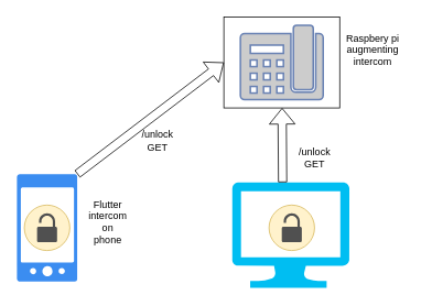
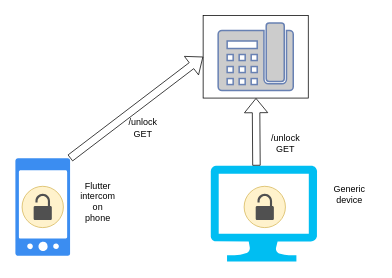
- <mxCell id="16" value="Raspbery pi augmenting&lt;br&gt;intercom" style="text;html=1;strokeColor=none;fillColor=none;align=center;verticalAlign=middle;whiteSpace=wrap;rounded=0;" parent="1" vertex="1"><mxGeometry x="410" y="50" width="80" height="20" as="geometry" /></mxCell>
+ <mxCell id="15" value="Generic device" style="text;html=1;strokeColor=none;fillColor=none;align=center;verticalAlign=middle;whiteSpace=wrap;rounded=0;" parent="1" vertex="1"><mxGeometry x="430" y="247.5" width="70" height="20" as="geometry" /></mxCell>
